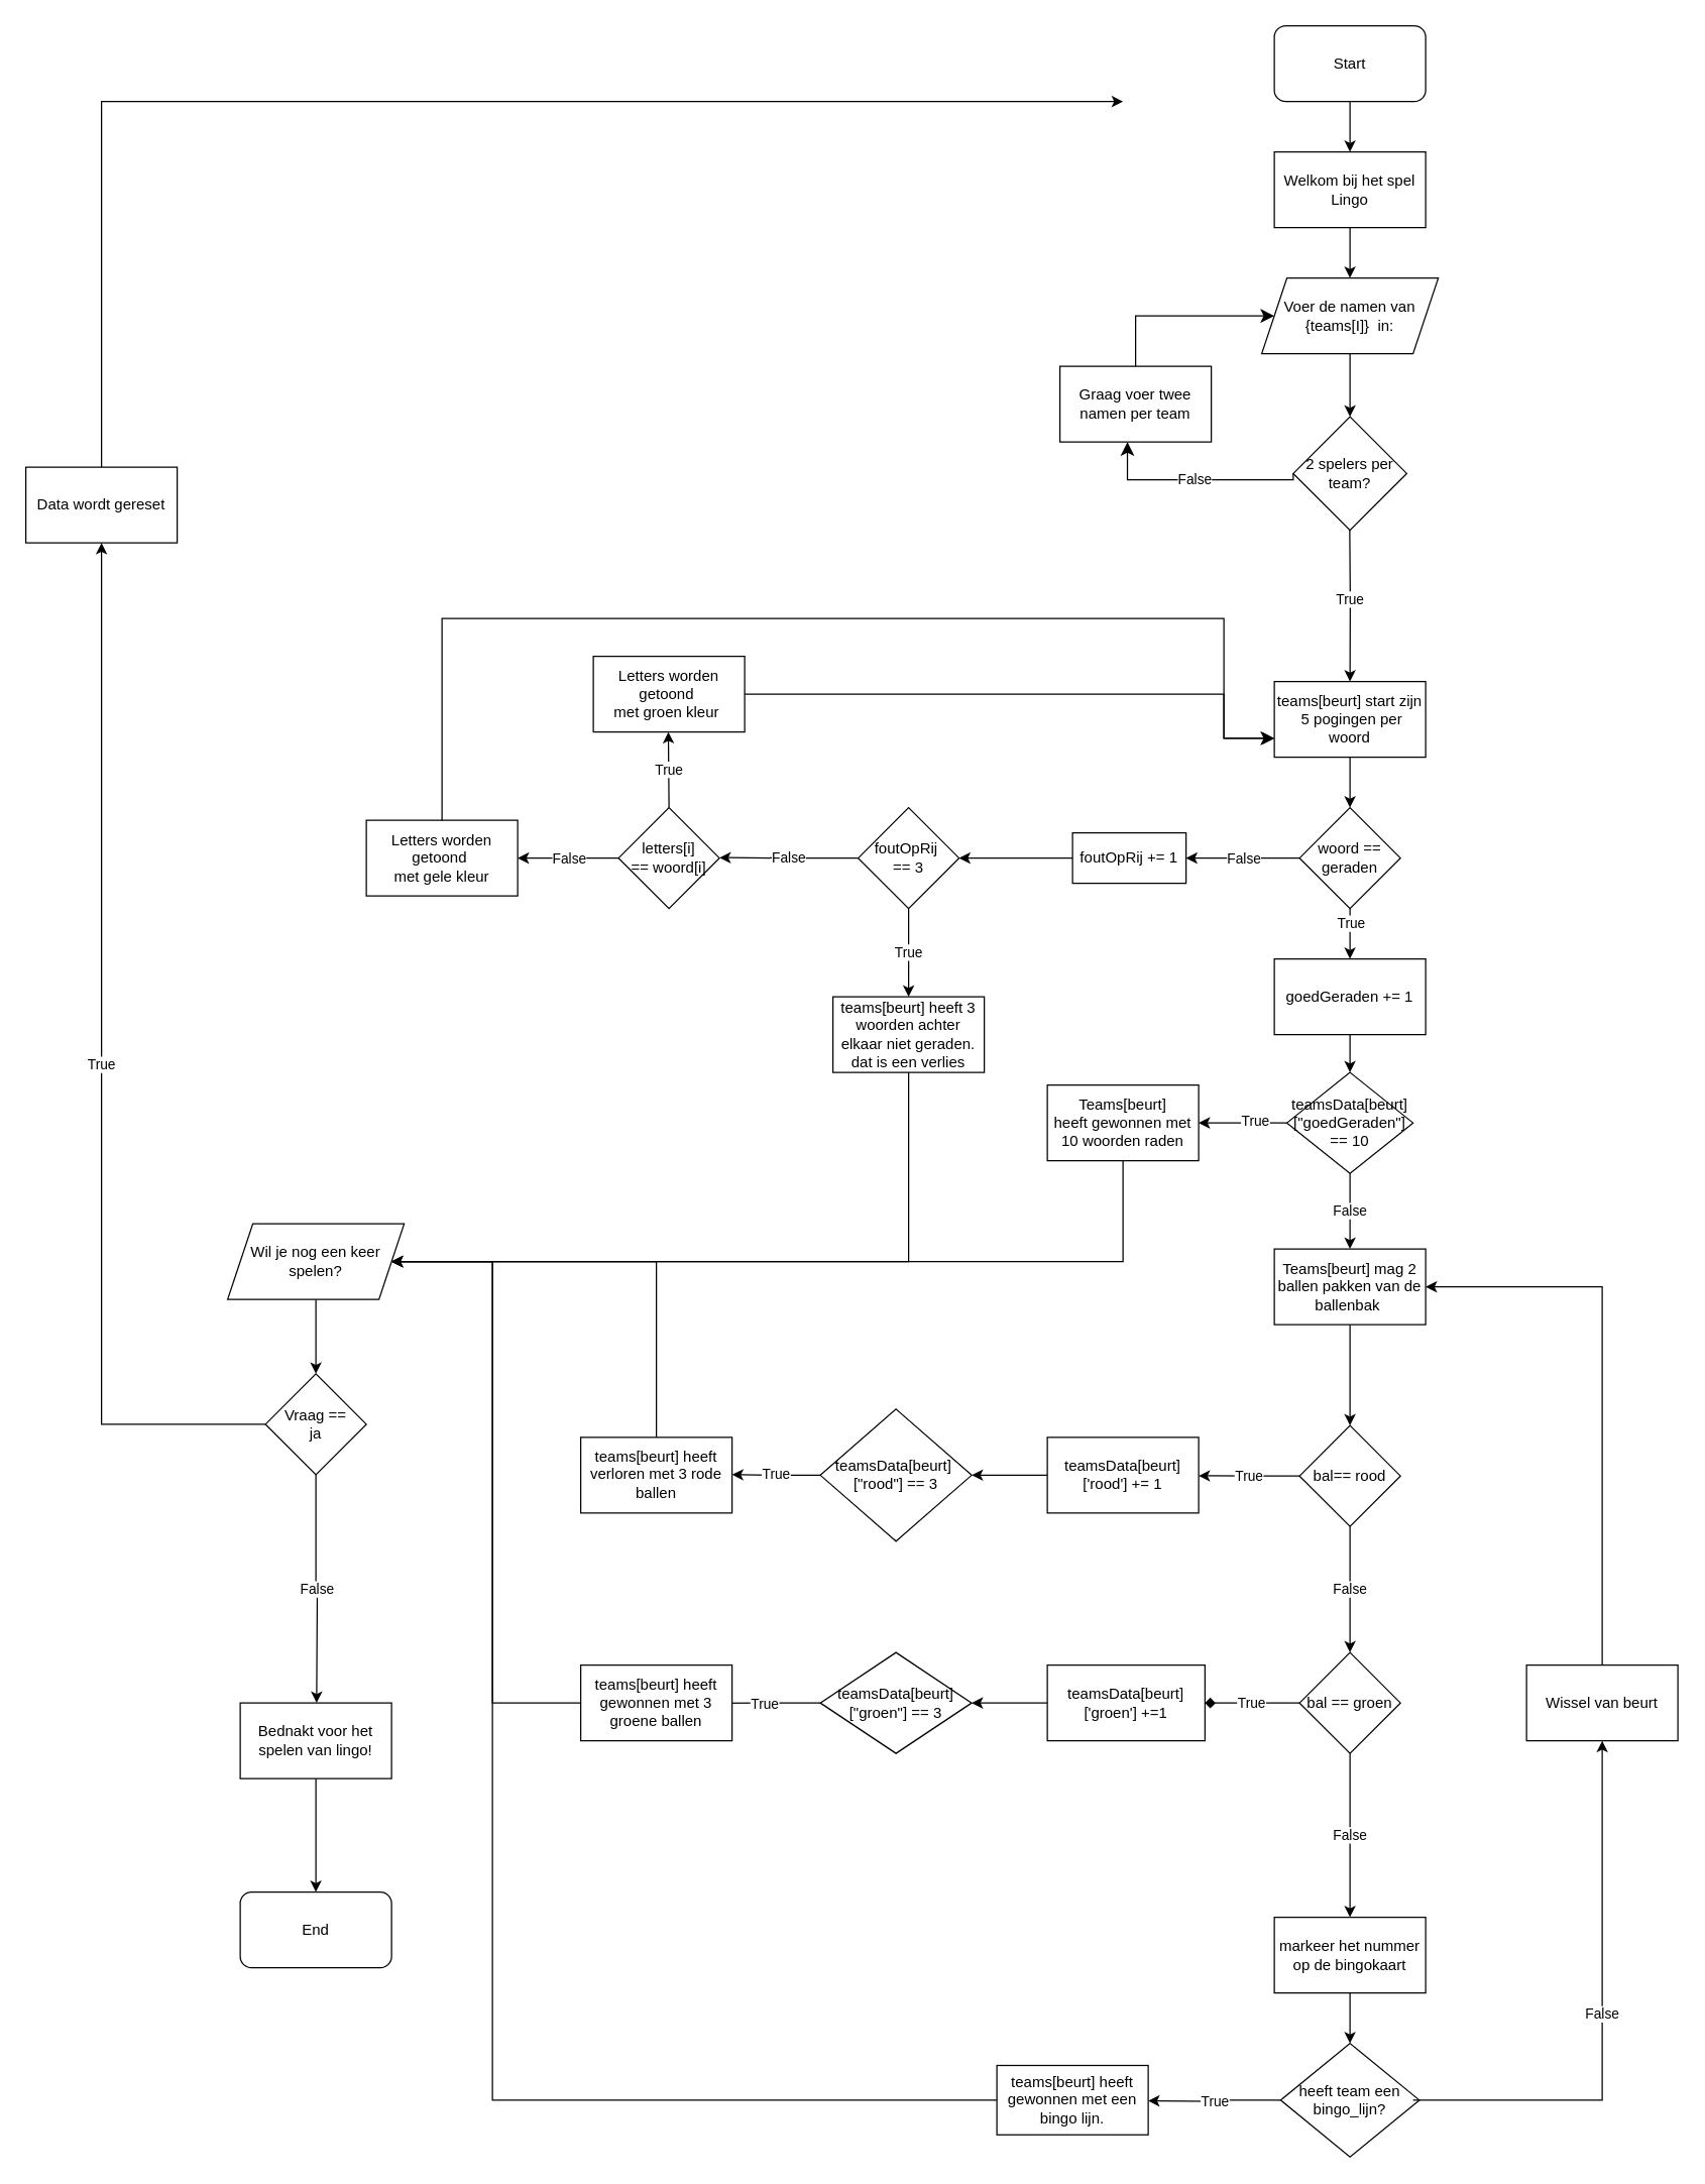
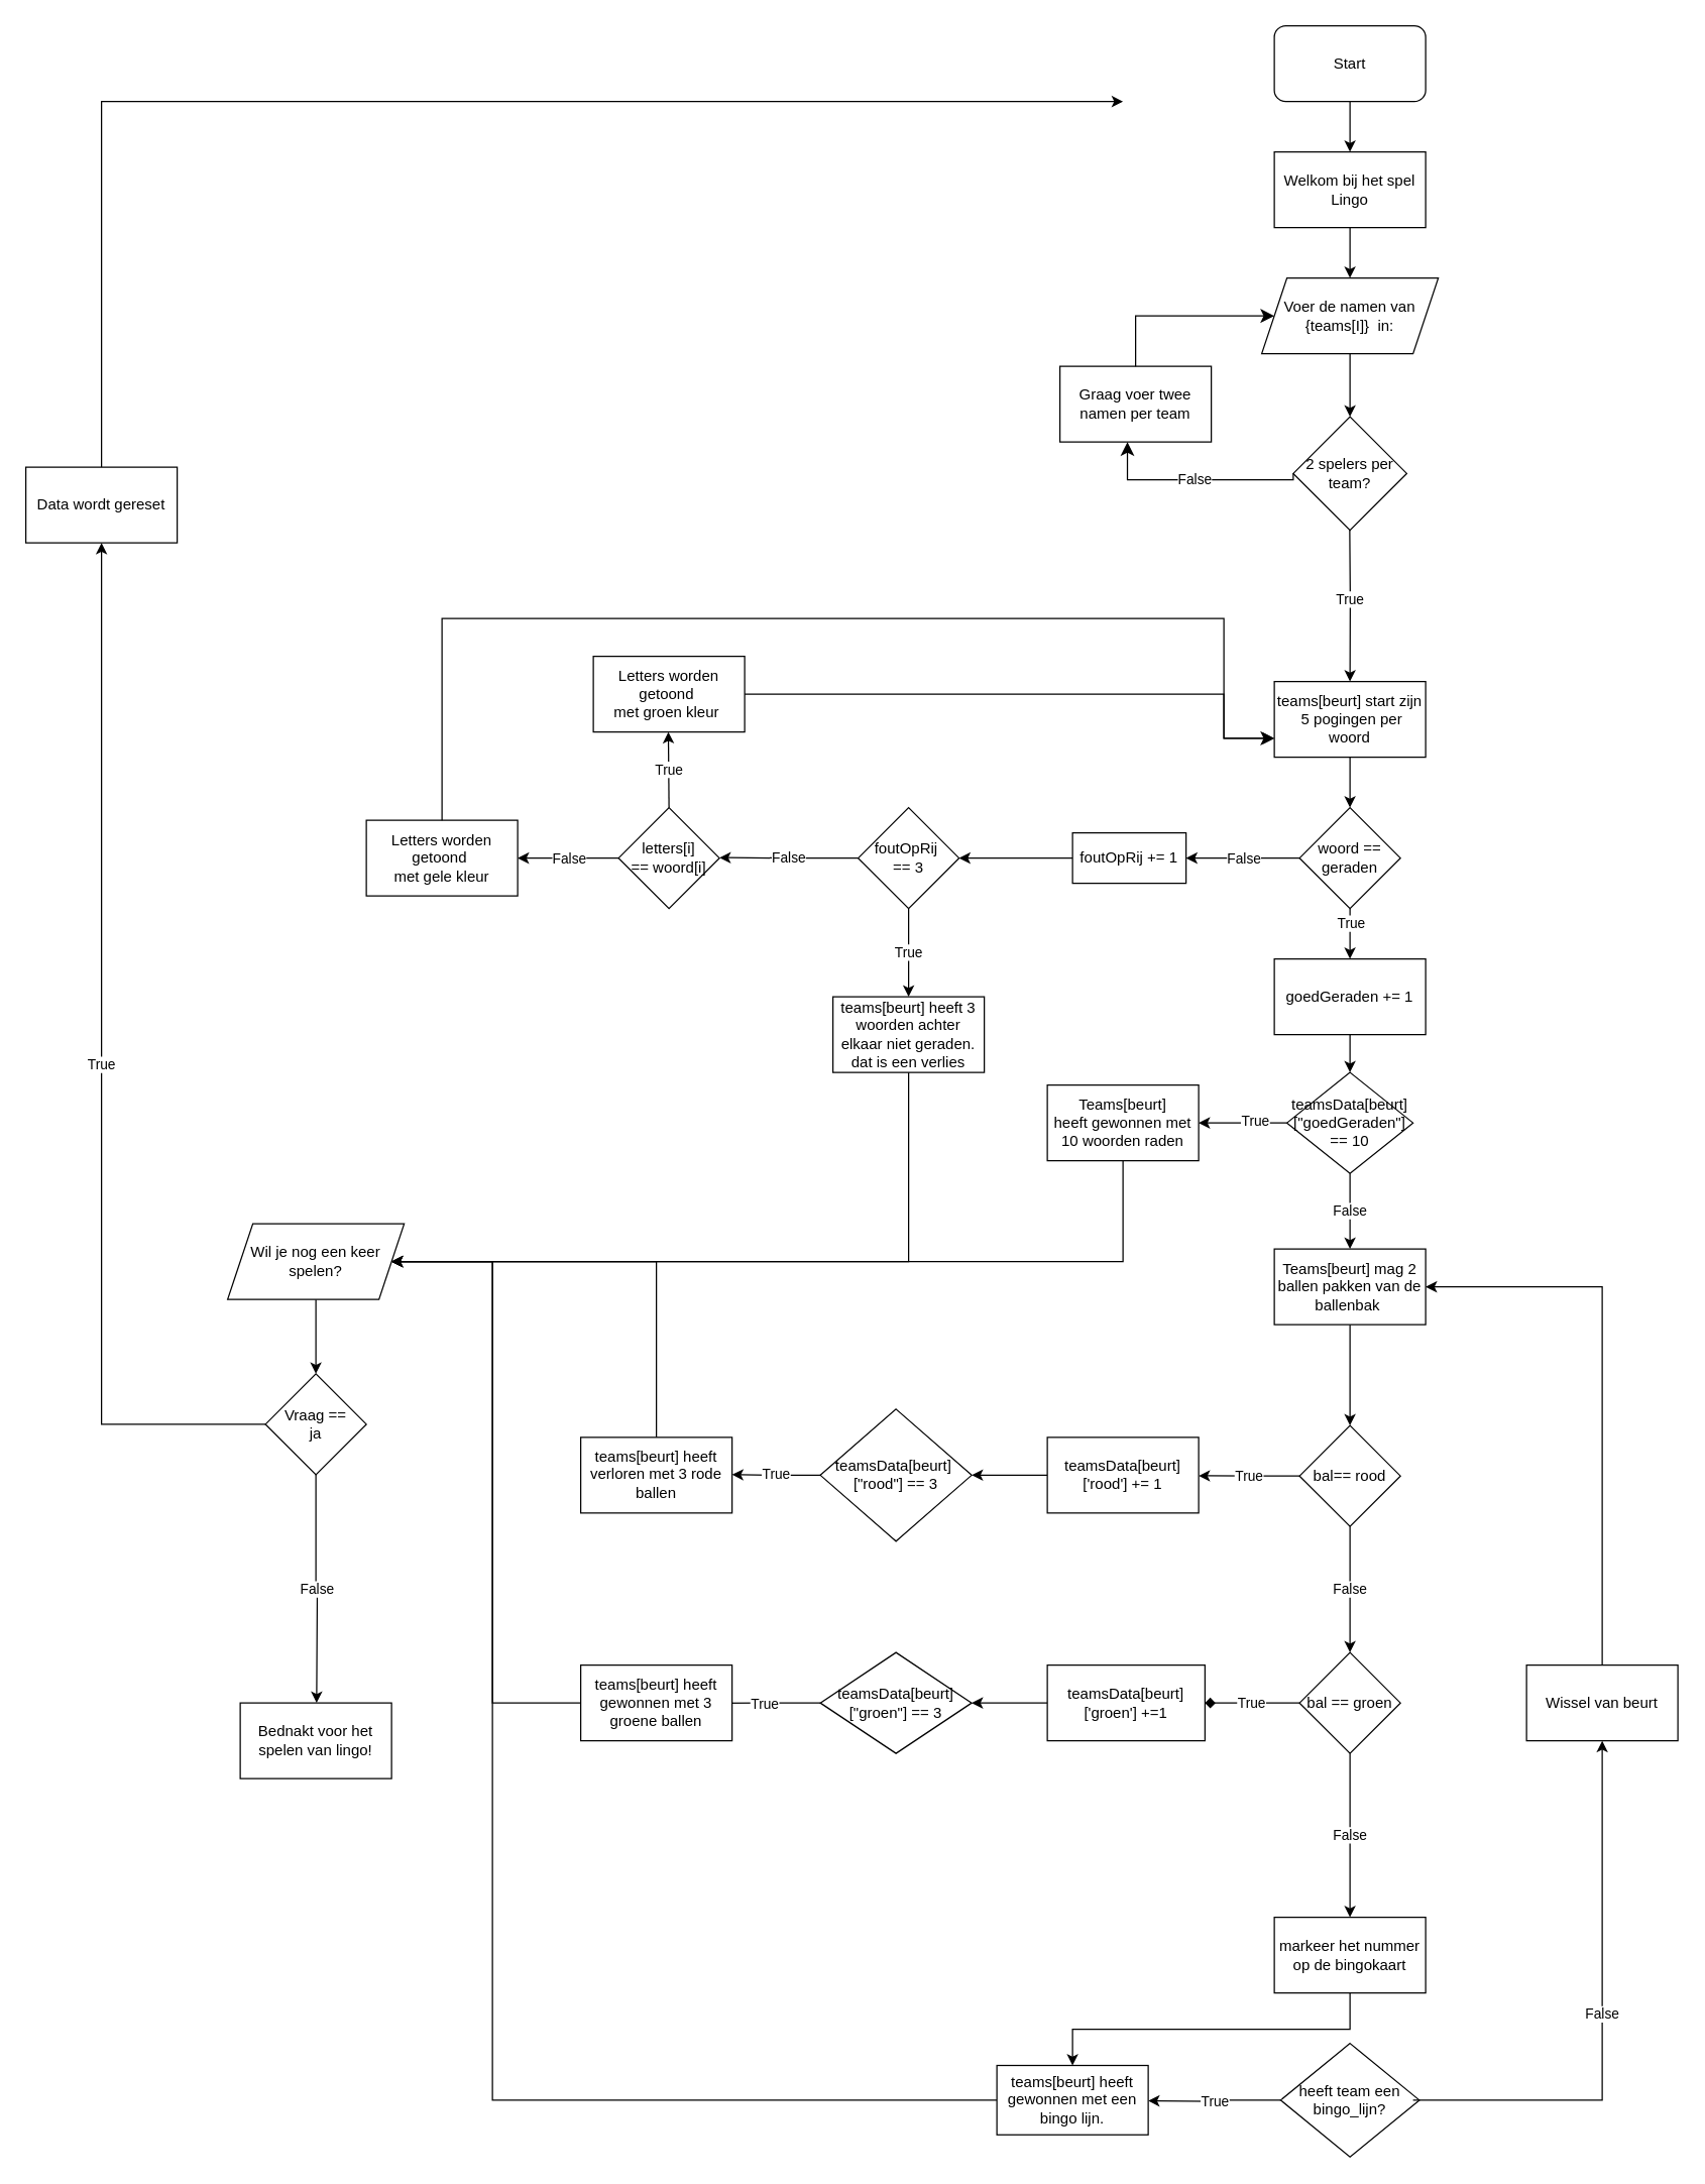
- <mxCell id="76" style="edgeStyle=orthogonalEdgeStyle;rounded=0;orthogonalLoop=1;jettySize=auto;html=1;entryX=0.5;entryY=0;entryDx=0;entryDy=0;" parent="1" source="77" target="4" edge="1"><mxGeometry relative="1" as="geometry" /></mxCell>
- <mxCell id="4" value="End" style="rounded=1;whiteSpace=wrap;html=1;" parent="1" vertex="1"><mxGeometry x="190" y="1500" width="120" height="60" as="geometry" /></mxCell>
- <mxCell id="60" style="edgeStyle=orthogonalEdgeStyle;rounded=0;orthogonalLoop=1;jettySize=auto;html=1;exitX=0.5;exitY=1;exitDx=0;exitDy=0;entryX=0.5;entryY=0;entryDx=0;entryDy=0;" parent="1" source="61" target="63" edge="1"><mxGeometry relative="1" as="geometry" /></mxCell>
+ <mxCell id="60" style="edgeStyle=orthogonalEdgeStyle;rounded=0;orthogonalLoop=1;jettySize=auto;html=1;exitX=0.5;exitY=1;exitDx=0;exitDy=0;" parent="1" source="61" target="65" edge="1"><mxGeometry relative="1" as="geometry" /></mxCell>
